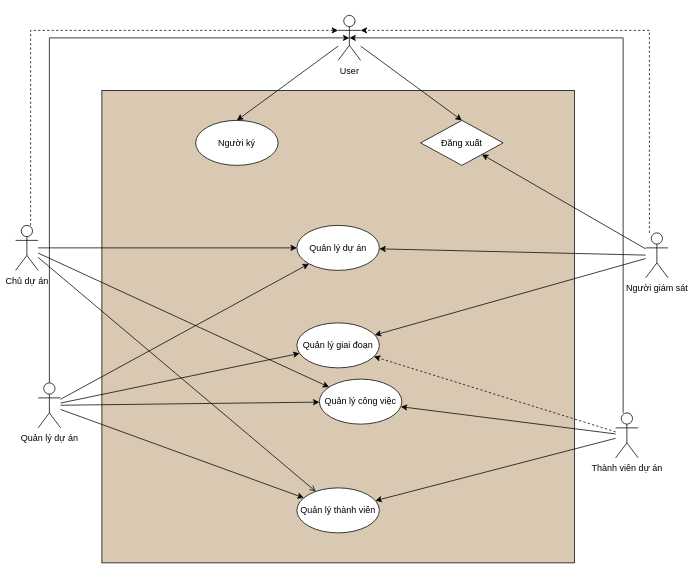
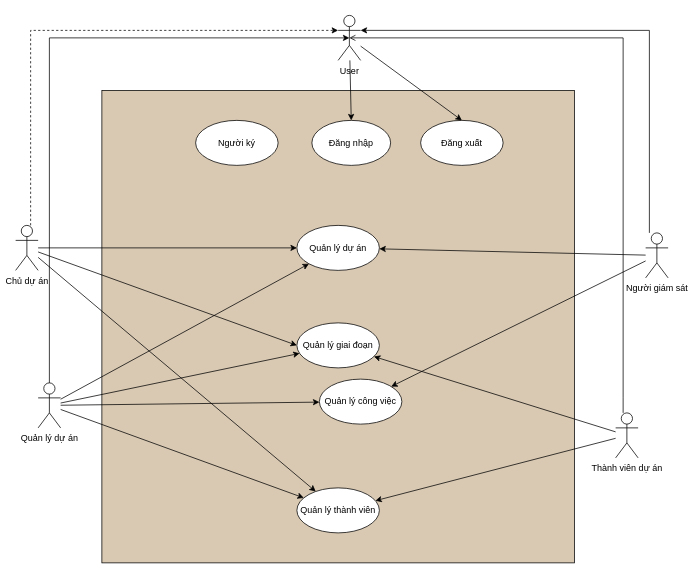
- <mxCell id="7" style="edgeStyle=orthogonalEdgeStyle;rounded=0;orthogonalLoop=1;jettySize=auto;html=1;entryX=1;entryY=0.333;entryDx=0;entryDy=0;entryPerimeter=0;dashed=1;" edge="1" parent="1" source="8" target="11"><mxGeometry relative="1" as="geometry"><Array as="points"><mxPoint x="865" y="40" /></Array></mxGeometry></mxCell>
+ <mxCell id="7" style="edgeStyle=orthogonalEdgeStyle;rounded=0;orthogonalLoop=1;jettySize=auto;html=1;entryX=1;entryY=0.333;entryDx=0;entryDy=0;entryPerimeter=0;" edge="1" parent="1" source="8" target="11"><mxGeometry relative="1" as="geometry"><Array as="points"><mxPoint x="865" y="40" /></Array></mxGeometry></mxCell>
+ <mxCell id="15" value="" style="endArrow=classic;html=1;rounded=0;entryX=0.5;entryY=0;entryDx=0;entryDy=0;" edge="1" parent="1" source="11" target="13"><mxGeometry width="50" height="50" relative="1" as="geometry"><mxPoint x="285" y="70" as="sourcePoint" /><mxPoint x="410" y="140" as="targetPoint" /></mxGeometry></mxCell>
- <mxCell id="16" value="" style="endArrow=classic;html=1;rounded=0;entryX=0.5;entryY=0;entryDx=0;entryDy=0;" edge="1" parent="1" target="12" source="11"><mxGeometry width="50" height="50" relative="1" as="geometry"><mxPoint x="380" y="70" as="sourcePoint" /><mxPoint x="265" y="140" as="targetPoint" /></mxGeometry></mxCell>
+ <mxCell id="13" value="Đăng nhập" style="ellipse;whiteSpace=wrap;html=1;" vertex="1" parent="1"><mxGeometry x="415" y="160" width="105" height="60" as="geometry" /></mxCell>
- <mxCell id="14" value="Đăng xuất" style="rhombus;whiteSpace=wrap;html=1;" vertex="1" parent="1"><mxGeometry x="560" y="160" width="110" height="60" as="geometry" /></mxCell>
+ <mxCell id="14" value="Đăng xuất" style="ellipse;whiteSpace=wrap;html=1;" vertex="1" parent="1"><mxGeometry x="560" y="160" width="110" height="60" as="geometry" /></mxCell>
- <mxCell id="29" value="" style="endArrow=classic;html=1;rounded=0;" edge="1" parent="1" source="8" target="14"><mxGeometry width="50" height="50" relative="1" as="geometry"><mxPoint x="780" y="400" as="sourcePoint" /><mxPoint x="830" y="350" as="targetPoint" /></mxGeometry></mxCell>
+ <mxCell id="29" value="" style="endArrow=classic;html=1;rounded=0;" edge="1" parent="1" source="8" target="19"><mxGeometry width="50" height="50" relative="1" as="geometry"><mxPoint x="780" y="400" as="sourcePoint" /><mxPoint x="830" y="350" as="targetPoint" /></mxGeometry></mxCell>
- <mxCell id="9" style="edgeStyle=orthogonalEdgeStyle;rounded=0;orthogonalLoop=1;jettySize=auto;html=1;entryX=0.5;entryY=0.5;entryDx=0;entryDy=0;entryPerimeter=0;" edge="1" parent="1" source="10" target="11"><mxGeometry relative="1" as="geometry"><mxPoint x="830" y="530" as="sourcePoint" /><mxPoint x="415" y="47.5" as="targetPoint" /><Array as="points"><mxPoint x="830" y="530" /><mxPoint x="830" y="50" /></Array></mxGeometry></mxCell>
+ <mxCell id="9" style="edgeStyle=orthogonalEdgeStyle;rounded=0;orthogonalLoop=1;jettySize=auto;html=1;entryX=0.5;entryY=0.5;entryDx=0;entryDy=0;entryPerimeter=0;endArrow=open;" edge="1" parent="1" source="10" target="11"><mxGeometry relative="1" as="geometry"><mxPoint x="830" y="530" as="sourcePoint" /><mxPoint x="415" y="47.5" as="targetPoint" /><Array as="points"><mxPoint x="830" y="530" /><mxPoint x="830" y="50" /></Array></mxGeometry></mxCell>
- <mxCell id="26" value="" style="endArrow=classic;html=1;rounded=0;" edge="1" parent="1" source="8" target="18"><mxGeometry width="50" height="50" relative="1" as="geometry"><mxPoint x="1000" y="451.91" as="sourcePoint" /><mxPoint x="560" y="427.91" as="targetPoint" /></mxGeometry></mxCell>
+ <mxCell id="21" value="" style="endArrow=classic;html=1;rounded=0;entryX=0;entryY=0.5;entryDx=0;entryDy=0;" edge="1" parent="1" target="18" source="4"><mxGeometry width="50" height="50" relative="1" as="geometry"><mxPoint x="45" y="323.571" as="sourcePoint" /><mxPoint x="344.98" y="397" as="targetPoint" /></mxGeometry></mxCell>
- <mxCell id="24" value="" style="endArrow=classic;html=1;rounded=0;" edge="1" parent="1" source="4" target="19"><mxGeometry width="50" height="50" relative="1" as="geometry"><mxPoint x="780" y="370" as="sourcePoint" /><mxPoint x="830" y="320" as="targetPoint" /></mxGeometry></mxCell>
- <mxCell id="28" value="" style="endArrow=classic;html=1;rounded=0;dashed=1;" edge="1" parent="1" source="10" target="18"><mxGeometry width="50" height="50" relative="1" as="geometry"><mxPoint x="990" y="470" as="sourcePoint" /><mxPoint x="550" y="446" as="targetPoint" /></mxGeometry></mxCell>
+ <mxCell id="28" value="" style="endArrow=classic;html=1;rounded=0;" edge="1" parent="1" source="10" target="18"><mxGeometry width="50" height="50" relative="1" as="geometry"><mxPoint x="990" y="470" as="sourcePoint" /><mxPoint x="550" y="446" as="targetPoint" /></mxGeometry></mxCell>
- <mxCell id="27" value="" style="endArrow=classic;html=1;rounded=0;" edge="1" parent="1" source="10" target="19"><mxGeometry width="50" height="50" relative="1" as="geometry"><mxPoint x="990" y="570" as="sourcePoint" /><mxPoint x="550" y="546" as="targetPoint" /></mxGeometry></mxCell>
- <mxCell id="33" value="" style="endArrow=open;html=1;rounded=0;" edge="1" parent="1" source="4" target="32"><mxGeometry width="50" height="50" relative="1" as="geometry"><mxPoint x="300" y="470" as="sourcePoint" /><mxPoint x="350" y="420" as="targetPoint" /></mxGeometry></mxCell>
+ <mxCell id="33" value="" style="endArrow=classic;html=1;rounded=0;" edge="1" parent="1" source="4" target="32"><mxGeometry width="50" height="50" relative="1" as="geometry"><mxPoint x="300" y="470" as="sourcePoint" /><mxPoint x="350" y="420" as="targetPoint" /></mxGeometry></mxCell>
